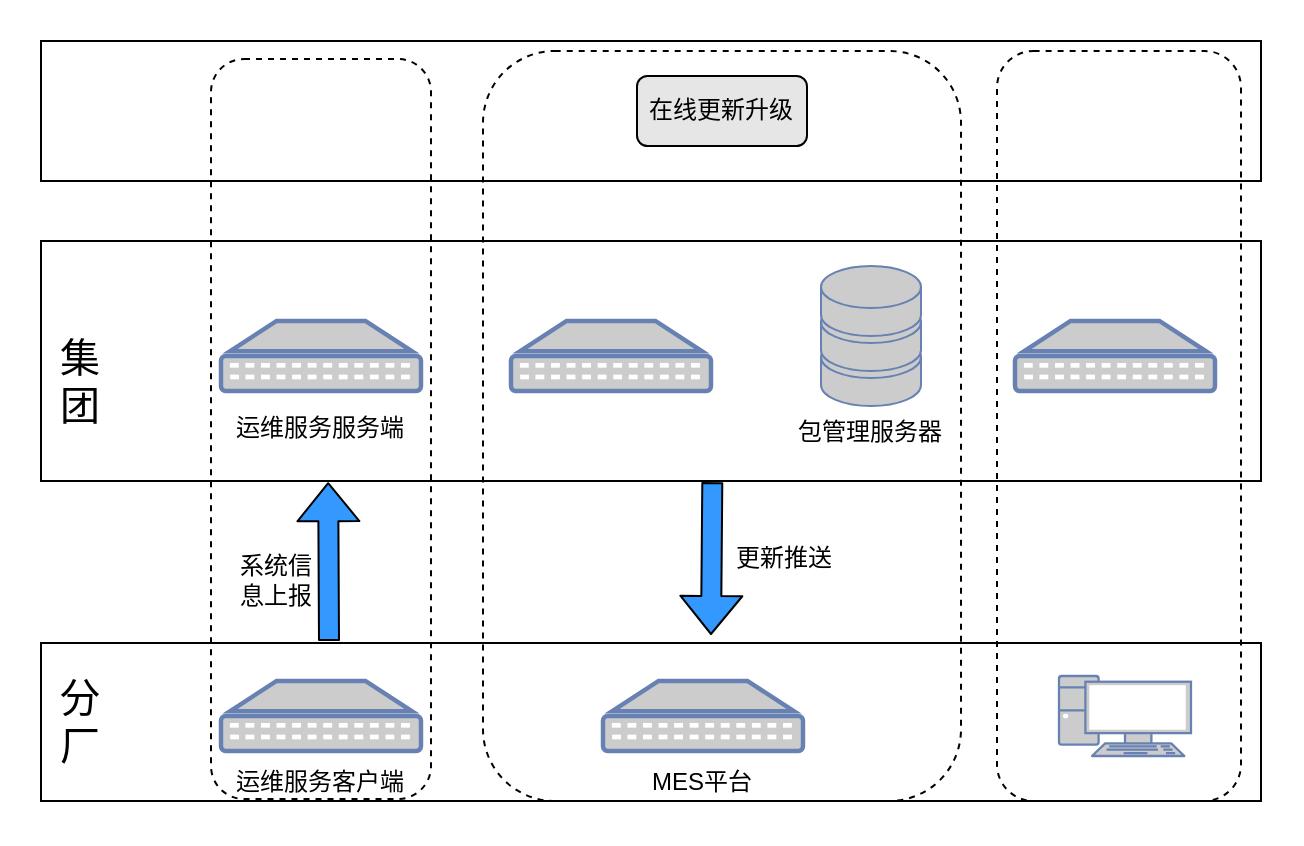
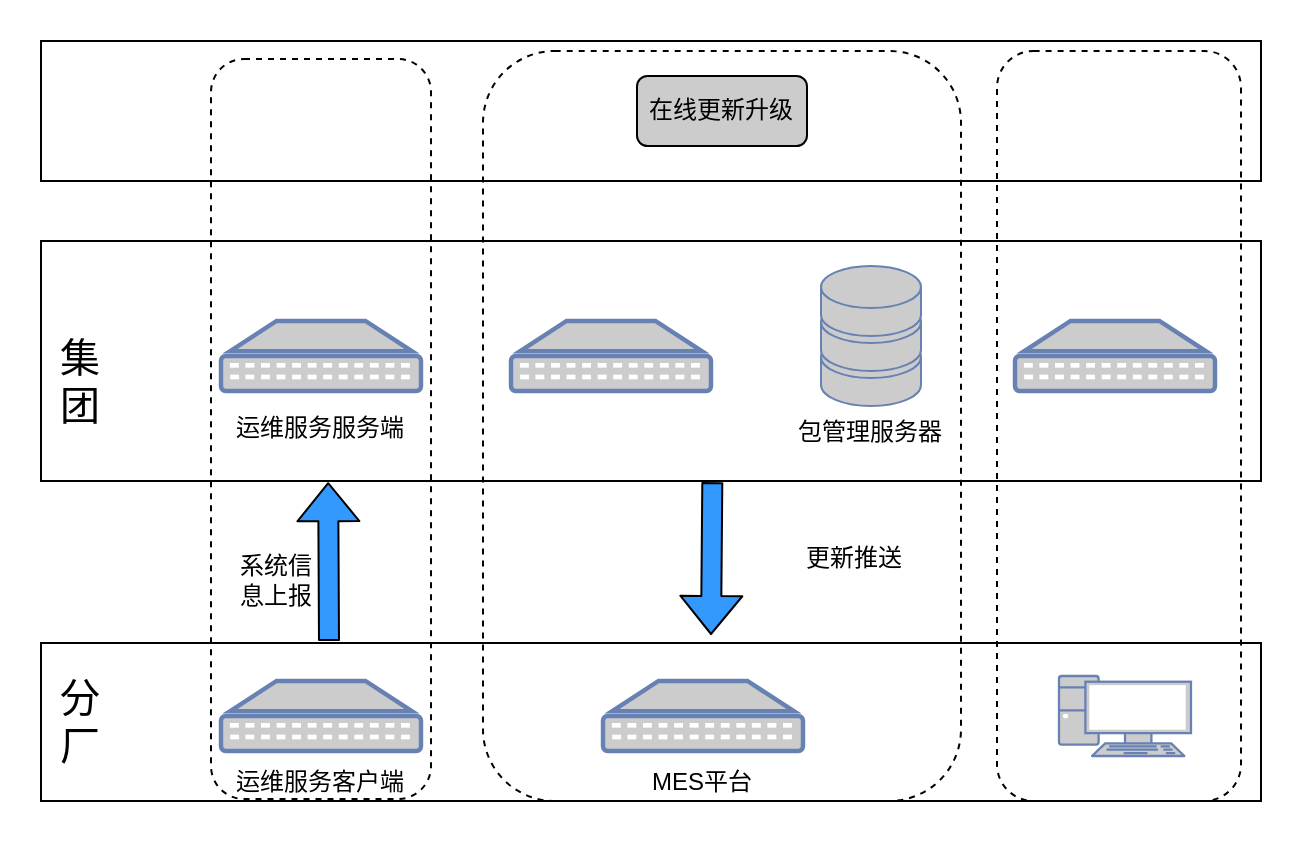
- <mxCell id="18" value="在线更新升级" style="rounded=1;whiteSpace=wrap;html=1;fillColor=#E6E6E6;" vertex="1" parent="1"><mxGeometry x="318" y="37.5" width="85" height="35" as="geometry" /></mxCell>
+ <mxCell id="18" value="在线更新升级" style="rounded=1;whiteSpace=wrap;html=1;fillColor=#cccccc;" vertex="1" parent="1"><mxGeometry x="318" y="37.5" width="85" height="35" as="geometry" /></mxCell>
- <mxCell id="20" value="更新推送" style="text;html=1;strokeColor=none;fillColor=none;align=center;verticalAlign=middle;whiteSpace=wrap;rounded=0;dashed=1;" vertex="1" parent="1"><mxGeometry x="364" y="269" width="56" height="20" as="geometry" /></mxCell>
+ <mxCell id="20" value="更新推送" style="text;html=1;strokeColor=none;fillColor=none;align=center;verticalAlign=middle;whiteSpace=wrap;rounded=0;dashed=1;" vertex="1" parent="1"><mxGeometry x="399" y="269" width="56" height="20" as="geometry" /></mxCell>
